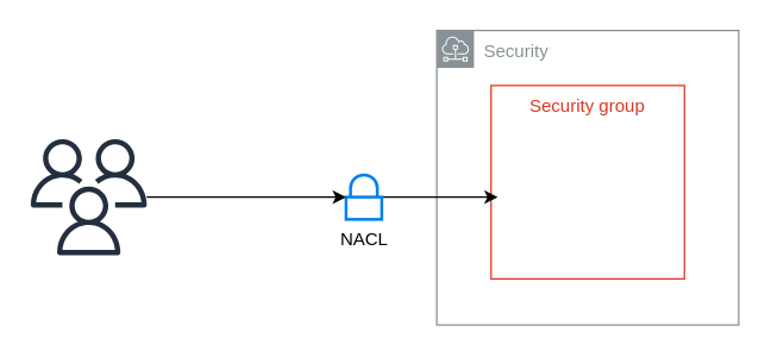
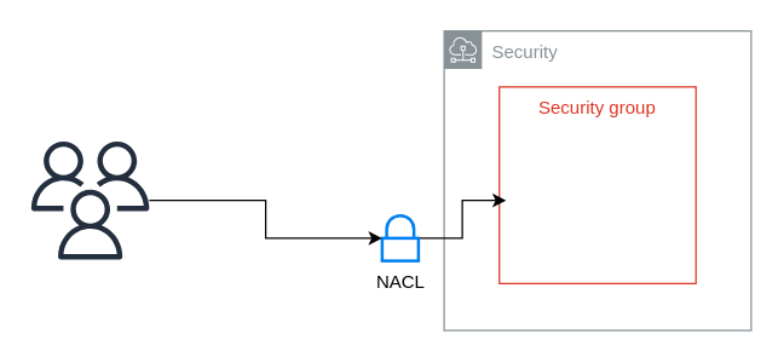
- <mxCell id="6" value="NACL" style="html=1;verticalLabelPosition=bottom;align=center;labelBackgroundColor=#ffffff;verticalAlign=top;strokeWidth=2;strokeColor=#0080F0;shadow=0;dashed=0;shape=mxgraph.ios7.icons.locked;" vertex="1" parent="1"><mxGeometry x="232" y="117" width="24" height="30" as="geometry" /></mxCell>
+ <mxCell id="6" value="NACL" style="html=1;verticalLabelPosition=bottom;align=center;labelBackgroundColor=#ffffff;verticalAlign=top;strokeWidth=2;strokeColor=#0080F0;shadow=0;dashed=0;shape=mxgraph.ios7.icons.locked;" vertex="1" parent="1"><mxGeometry x="252" y="142" width="24" height="30" as="geometry" /></mxCell>
